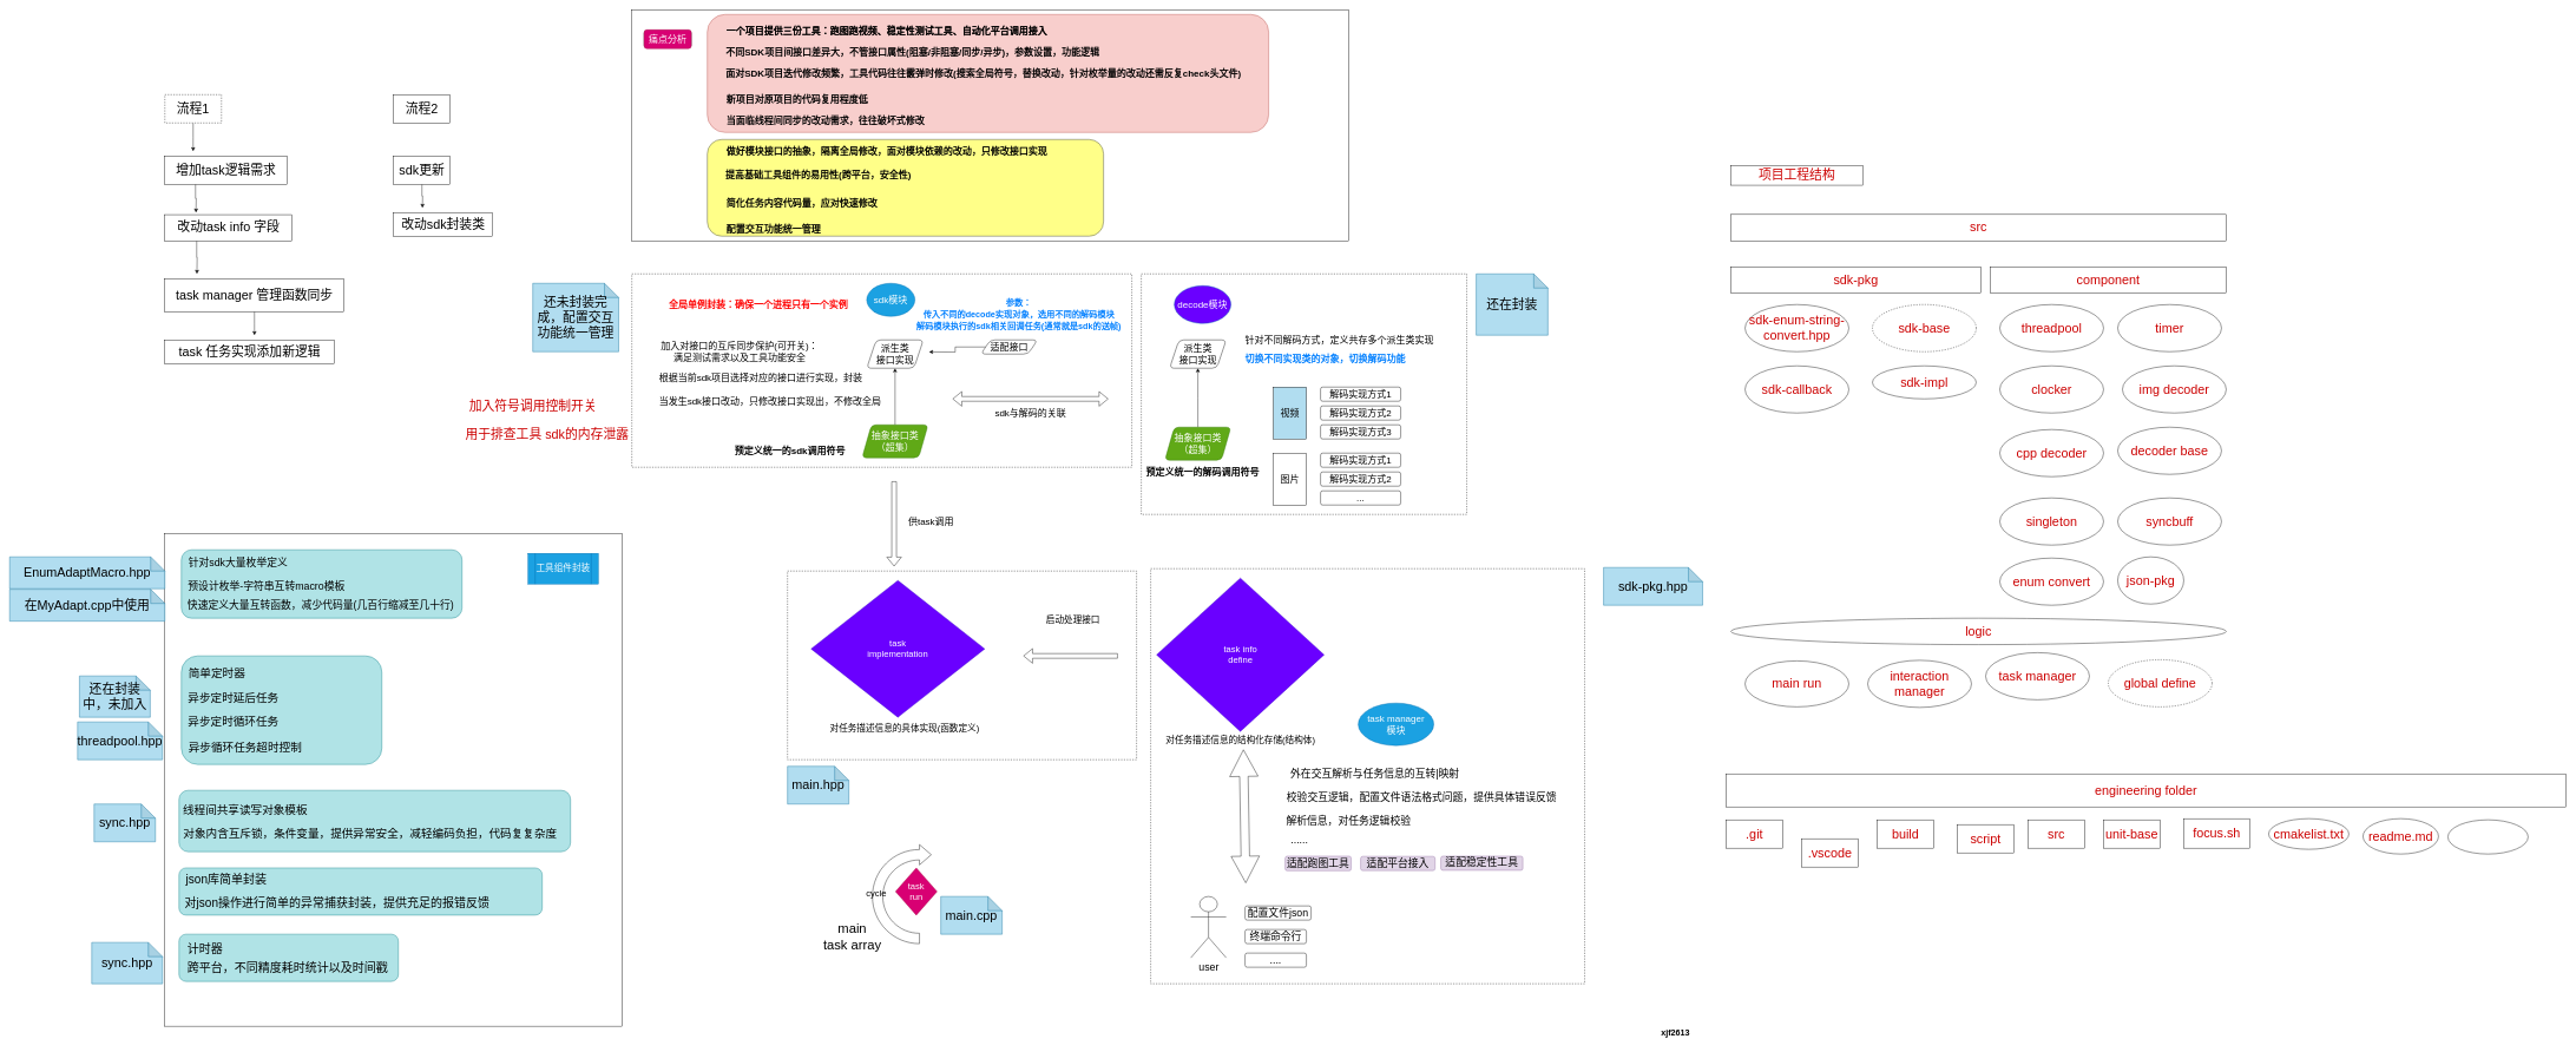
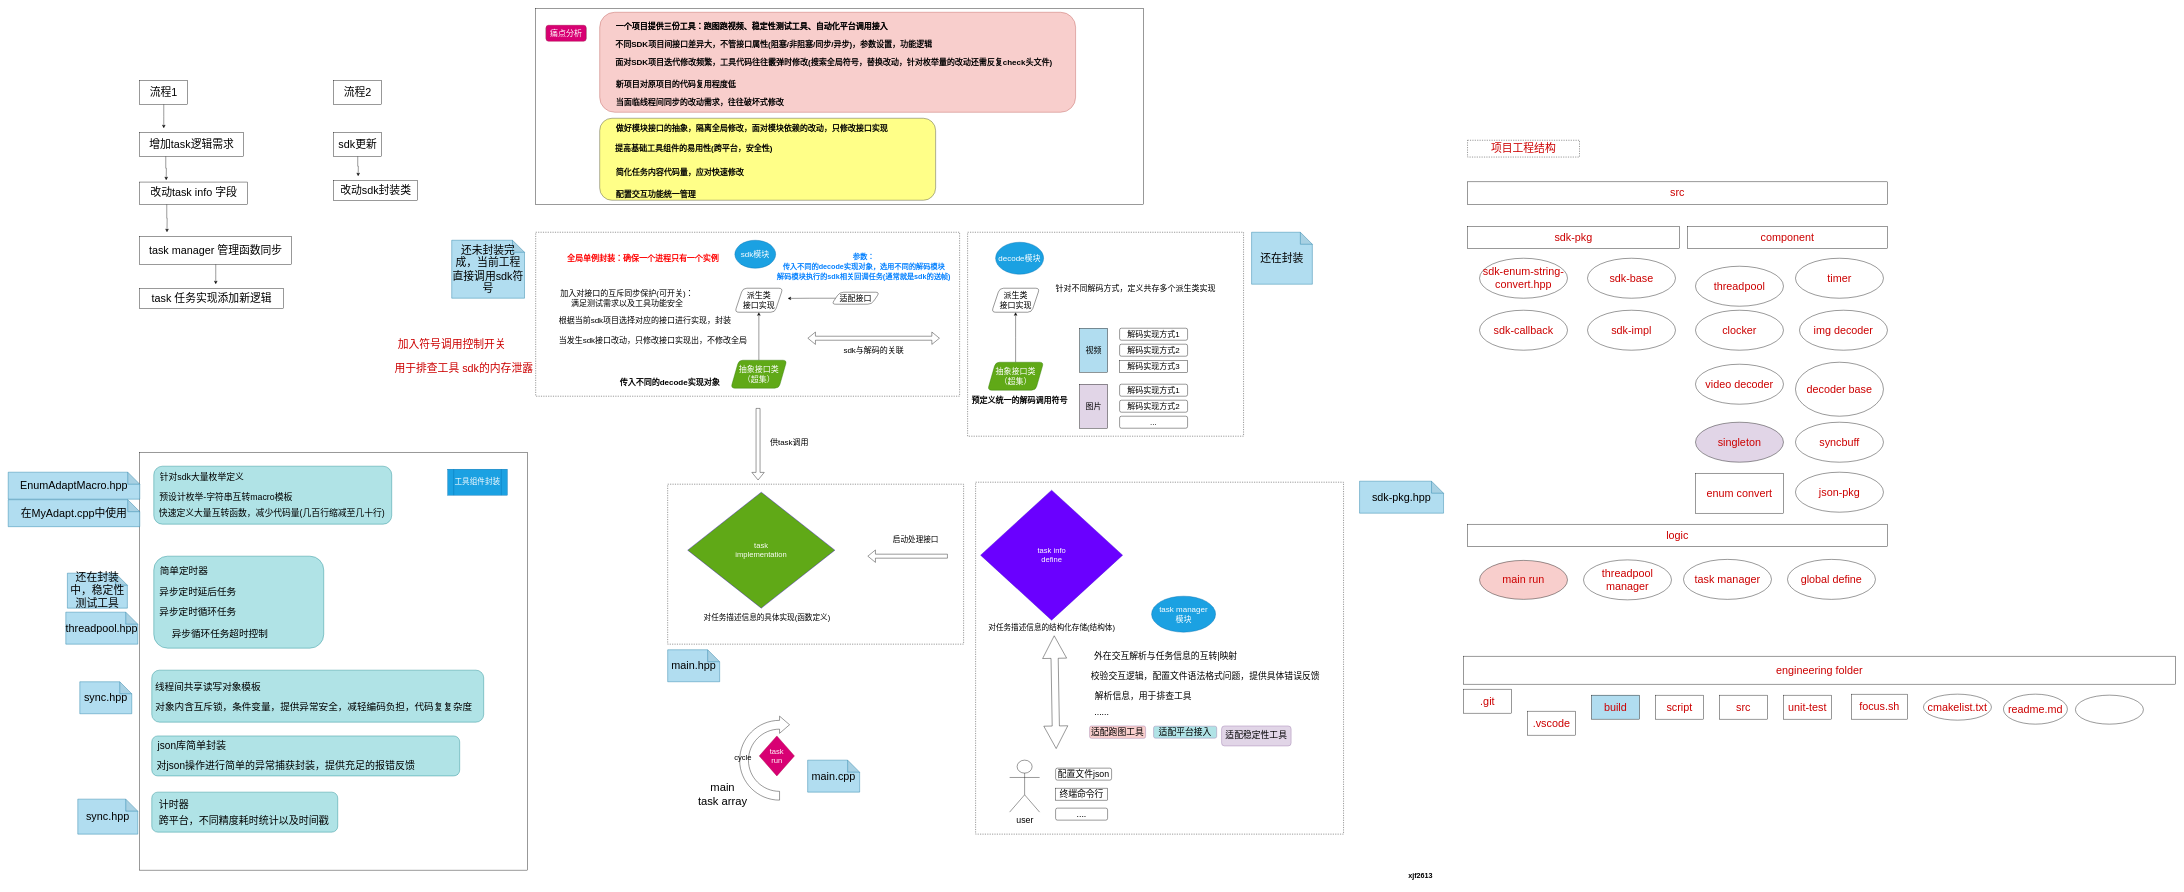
- <mxCell id="107" value="流程1" style="whiteSpace=wrap;html=1;fontSize=27;dashed=1;" parent="1" vertex="1"><mxGeometry x="349" y="200" width="120" height="60" as="geometry" /></mxCell>
+ <mxCell id="107" value="流程1" style="whiteSpace=wrap;html=1;fontSize=27;" parent="1" vertex="1"><mxGeometry x="349" y="200" width="120" height="60" as="geometry" /></mxCell>
- <mxCell id="121" value="项目工程结构" style="whiteSpace=wrap;html=1;fontSize=27;fontColor=#CC0000;" parent="1" vertex="1"><mxGeometry x="3669" y="350" width="280" height="42" as="geometry" /></mxCell>
+ <mxCell id="121" value="项目工程结构" style="whiteSpace=wrap;html=1;fontSize=27;fontColor=#CC0000;dashed=1;" parent="1" vertex="1"><mxGeometry x="3669" y="350" width="280" height="42" as="geometry" /></mxCell>
- <mxCell id="35" value="decode模块" style="ellipse;whiteSpace=wrap;html=1;rounded=1;fontSize=20;fillColor=#6a00ff;strokeColor=#006EAF;fontColor=#ffffff;" parent="1" vertex="1"><mxGeometry x="2489" y="605" width="120" height="80" as="geometry" /></mxCell>
+ <mxCell id="35" value="decode模块" style="ellipse;whiteSpace=wrap;html=1;rounded=1;fontSize=20;fillColor=#1ba1e2;strokeColor=#006EAF;fontColor=#ffffff;" parent="1" vertex="1"><mxGeometry x="2489" y="605" width="120" height="80" as="geometry" /></mxCell>
- <mxCell id="104" value="&lt;span style=&quot;font-size: 27px;&quot;&gt;还未封装完成，配置交互功能统一管理&lt;/span&gt;" style="shape=note;whiteSpace=wrap;html=1;backgroundOutline=1;darkOpacity=0.05;fontSize=23;fillColor=#b1ddf0;strokeColor=#10739e;" parent="1" vertex="1"><mxGeometry x="1129" y="600" width="182" height="145" as="geometry" /></mxCell>
+ <mxCell id="104" value="&lt;span style=&quot;font-size: 27px;&quot;&gt;还未封装完成，当前工程直接调用sdk符号&lt;/span&gt;" style="shape=note;whiteSpace=wrap;html=1;backgroundOutline=1;darkOpacity=0.05;fontSize=23;fillColor=#b1ddf0;strokeColor=#10739e;" parent="1" vertex="1"><mxGeometry x="1129" y="600" width="182" height="145" as="geometry" /></mxCell>
- <mxCell id="134" value="sdk-base" style="ellipse;whiteSpace=wrap;html=1;fontSize=27;fontColor=#CC0000;dashed=1;" parent="1" vertex="1"><mxGeometry x="3969" y="645" width="220" height="100" as="geometry" /></mxCell>
+ <mxCell id="134" value="sdk-base" style="ellipse;whiteSpace=wrap;html=1;fontSize=27;fontColor=#CC0000;" parent="1" vertex="1"><mxGeometry x="3969" y="645" width="220" height="100" as="geometry" /></mxCell>
- <mxCell id="125" value="threadpool" style="ellipse;whiteSpace=wrap;html=1;fontSize=27;fontColor=#CC0000;" parent="1" vertex="1"><mxGeometry x="4239" y="645" width="220" height="100" as="geometry" /></mxCell>
+ <mxCell id="125" value="threadpool" style="ellipse;whiteSpace=wrap;html=1;fontSize=27;fontColor=#CC0000;" parent="1" vertex="1"><mxGeometry x="4239" y="665" width="220" height="100" as="geometry" /></mxCell>
- <mxCell id="52" value="适配接口" style="shape=parallelogram;perimeter=parallelogramPerimeter;whiteSpace=wrap;html=1;fixedSize=1;rounded=1;fontSize=20;" parent="1" vertex="1"><mxGeometry x="2079" y="720" width="120" height="30" as="geometry" /></mxCell>
+ <mxCell id="52" value="适配接口" style="shape=parallelogram;perimeter=parallelogramPerimeter;whiteSpace=wrap;html=1;fixedSize=1;rounded=1;fontSize=20;" parent="1" vertex="1"><mxGeometry x="2079" y="730" width="120" height="30" as="geometry" /></mxCell>
- <mxCell id="48" value="&lt;b&gt;&lt;font color=&quot;#007fff&quot;&gt;切换不同实现类的对象，切换解码功能&lt;/font&gt;&lt;/b&gt;" style="text;html=1;align=center;verticalAlign=middle;resizable=0;points=[];autosize=1;strokeColor=none;fillColor=none;fontSize=20;rounded=1;arcSize=50;" parent="1" vertex="1"><mxGeometry x="2629" y="740" width="360" height="40" as="geometry" /></mxCell>
- <mxCell id="135" value="sdk-impl" style="ellipse;whiteSpace=wrap;html=1;fontSize=27;fontColor=#CC0000;" parent="1" vertex="1"><mxGeometry x="3969" y="775" width="220" height="70" as="geometry" /></mxCell>
+ <mxCell id="135" value="sdk-impl" style="ellipse;whiteSpace=wrap;html=1;fontSize=27;fontColor=#CC0000;" parent="1" vertex="1"><mxGeometry x="3969" y="775" width="220" height="100" as="geometry" /></mxCell>
- <mxCell id="43" value="解码实现方式3" style="whiteSpace=wrap;html=1;rounded=1;fontSize=20;" parent="1" vertex="1"><mxGeometry x="2799" y="900" width="170" height="30" as="geometry" /></mxCell>
+ <mxCell id="43" value="解码实现方式3" style="whiteSpace=wrap;html=1;fontSize=20;rounded=0;" parent="1" vertex="1"><mxGeometry x="2799" y="900" width="170" height="30" as="geometry" /></mxCell>
- <mxCell id="34" value="&lt;b&gt;预定义统一的sdk调用符号&lt;/b&gt;" style="text;html=1;align=center;verticalAlign=middle;resizable=0;points=[];autosize=1;strokeColor=none;fillColor=none;fontSize=20;rounded=1;" parent="1" vertex="1"><mxGeometry x="1544" y="935" width="260" height="40" as="geometry" /></mxCell>
+ <mxCell id="34" value="&lt;b&gt;传入不同的decode实现对象&lt;/b&gt;" style="text;html=1;align=center;verticalAlign=middle;resizable=0;points=[];autosize=1;strokeColor=none;fillColor=none;fontSize=20;rounded=1;" parent="1" vertex="1"><mxGeometry x="1544" y="935" width="260" height="40" as="geometry" /></mxCell>
- <mxCell id="130" value="decoder base" style="ellipse;whiteSpace=wrap;html=1;fontSize=27;fontColor=#CC0000;" parent="1" vertex="1"><mxGeometry x="4489" y="905" width="220" height="100" as="geometry" /></mxCell>
+ <mxCell id="130" value="decoder base" style="ellipse;whiteSpace=wrap;html=1;fontSize=27;fontColor=#CC0000;" parent="1" vertex="1"><mxGeometry x="4489" y="905" width="220" height="135" as="geometry" /></mxCell>
- <mxCell id="129" value="cpp decoder" style="ellipse;whiteSpace=wrap;html=1;fontSize=27;fontColor=#CC0000;" parent="1" vertex="1"><mxGeometry x="4239" y="910" width="220" height="100" as="geometry" /></mxCell>
+ <mxCell id="129" value="video decoder" style="ellipse;whiteSpace=wrap;html=1;fontSize=27;fontColor=#CC0000;" parent="1" vertex="1"><mxGeometry x="4239" y="910" width="220" height="100" as="geometry" /></mxCell>
- <mxCell id="41" value="图片" style="rounded=0;whiteSpace=wrap;html=1;fontSize=20;" parent="1" vertex="1"><mxGeometry x="2699" y="960" width="70" height="110" as="geometry" /></mxCell>
+ <mxCell id="41" value="图片" style="rounded=0;whiteSpace=wrap;html=1;fontSize=20;fillColor=#e1d5e7;" parent="1" vertex="1"><mxGeometry x="2699" y="960" width="70" height="110" as="geometry" /></mxCell>
- <mxCell id="131" value="singleton" style="ellipse;whiteSpace=wrap;html=1;fontSize=27;fontColor=#CC0000;" parent="1" vertex="1"><mxGeometry x="4239" y="1055" width="220" height="100" as="geometry" /></mxCell>
+ <mxCell id="131" value="singleton" style="ellipse;whiteSpace=wrap;html=1;fontSize=27;fontColor=#CC0000;fillColor=#e1d5e7;" parent="1" vertex="1"><mxGeometry x="4239" y="1055" width="220" height="100" as="geometry" /></mxCell>
- <mxCell id="138" value="json-pkg" style="ellipse;whiteSpace=wrap;html=1;fontSize=27;fontColor=#CC0000;" parent="1" vertex="1"><mxGeometry x="4489" y="1180" width="140" height="100" as="geometry" /></mxCell>
+ <mxCell id="138" value="json-pkg" style="ellipse;whiteSpace=wrap;html=1;fontSize=27;fontColor=#CC0000;" parent="1" vertex="1"><mxGeometry x="4489" y="1180" width="220" height="100" as="geometry" /></mxCell>
- <mxCell id="137" value="enum convert" style="ellipse;whiteSpace=wrap;html=1;fontSize=27;fontColor=#CC0000;" parent="1" vertex="1"><mxGeometry x="4239" y="1182.5" width="220" height="100" as="geometry" /></mxCell>
+ <mxCell id="137" value="enum convert" style="whiteSpace=wrap;html=1;fontSize=27;fontColor=#CC0000;rounded=0;" parent="1" vertex="1"><mxGeometry x="4239" y="1182.5" width="220" height="100" as="geometry" /></mxCell>
- <mxCell id="61" value="启动处理接口" style="text;html=1;align=center;verticalAlign=middle;resizable=0;points=[];autosize=1;strokeColor=none;fillColor=none;fontSize=19;" parent="1" vertex="1"><mxGeometry x="2204" y="1295" width="140" height="40" as="geometry" /></mxCell>
+ <mxCell id="61" value="启动处理接口" style="text;html=1;align=center;verticalAlign=middle;resizable=0;points=[];autosize=1;strokeColor=none;fillColor=none;fontSize=19;" parent="1" vertex="1"><mxGeometry x="2219" y="1330" width="140" height="40" as="geometry" /></mxCell>
- <mxCell id="140" value="logic" style="ellipse;whiteSpace=wrap;html=1;fontSize=27;fontColor=#CC0000;" parent="1" vertex="1"><mxGeometry x="3669" y="1310" width="1050" height="56" as="geometry" /></mxCell>
+ <mxCell id="140" value="logic" style="whiteSpace=wrap;html=1;fontSize=27;fontColor=#CC0000;" parent="1" vertex="1"><mxGeometry x="3669" y="1310" width="1050" height="56" as="geometry" /></mxCell>
- <mxCell id="57" value="task&lt;br&gt;implementation" style="rhombus;whiteSpace=wrap;html=1;fontSize=19;fillColor=#6a00ff;fontColor=#ffffff;strokeColor=#3700CC;" parent="1" vertex="1"><mxGeometry x="1719" y="1230" width="368" height="290" as="geometry" /></mxCell>
+ <mxCell id="57" value="task&lt;br&gt;implementation" style="rhombus;whiteSpace=wrap;html=1;fontSize=19;fillColor=#60a917;fontColor=#ffffff;strokeColor=#3700CC;" parent="1" vertex="1"><mxGeometry x="1719" y="1230" width="368" height="290" as="geometry" /></mxCell>
- <mxCell id="142" value="task manager" style="ellipse;whiteSpace=wrap;html=1;fontSize=27;fontColor=#CC0000;" parent="1" vertex="1"><mxGeometry x="4209" y="1383" width="220" height="100" as="geometry" /></mxCell>
+ <mxCell id="142" value="task manager" style="ellipse;whiteSpace=wrap;html=1;fontSize=27;fontColor=#CC0000;" parent="1" vertex="1"><mxGeometry x="4209" y="1398" width="220" height="100" as="geometry" /></mxCell>
- <mxCell id="133" value="global define" style="ellipse;whiteSpace=wrap;html=1;fontSize=27;fontColor=#CC0000;dashed=1;" parent="1" vertex="1"><mxGeometry x="4469" y="1398" width="220" height="100" as="geometry" /></mxCell>
+ <mxCell id="133" value="global define" style="ellipse;whiteSpace=wrap;html=1;fontSize=27;fontColor=#CC0000;" parent="1" vertex="1"><mxGeometry x="4469" y="1398" width="220" height="100" as="geometry" /></mxCell>
- <mxCell id="143" value="main run" style="ellipse;whiteSpace=wrap;html=1;fontSize=27;fontColor=#CC0000;" parent="1" vertex="1"><mxGeometry x="3699" y="1400.5" width="220" height="97.5" as="geometry" /></mxCell>
+ <mxCell id="143" value="main run" style="ellipse;whiteSpace=wrap;html=1;fontSize=27;fontColor=#CC0000;fillColor=#f8cecc;" parent="1" vertex="1"><mxGeometry x="3699" y="1400.5" width="220" height="97.5" as="geometry" /></mxCell>
- <mxCell id="141" value="interaction manager" style="ellipse;whiteSpace=wrap;html=1;fontSize=27;fontColor=#CC0000;" parent="1" vertex="1"><mxGeometry x="3959" y="1399.25" width="220" height="100" as="geometry" /></mxCell>
+ <mxCell id="141" value="threadpool manager" style="ellipse;whiteSpace=wrap;html=1;fontSize=27;fontColor=#CC0000;" parent="1" vertex="1"><mxGeometry x="3959" y="1399.25" width="220" height="100" as="geometry" /></mxCell>
- <mxCell id="100" value="&lt;span style=&quot;font-size: 27px;&quot;&gt;还在封装中，未加入&lt;/span&gt;" style="shape=note;whiteSpace=wrap;html=1;backgroundOutline=1;darkOpacity=0.05;fontSize=23;fillColor=#b1ddf0;strokeColor=#10739e;" parent="1" vertex="1"><mxGeometry x="168" y="1432.5" width="150" height="87.5" as="geometry" /></mxCell>
+ <mxCell id="100" value="&lt;span style=&quot;font-size: 27px;&quot;&gt;还在封装中，稳定性测试工具&lt;/span&gt;" style="shape=note;whiteSpace=wrap;html=1;backgroundOutline=1;darkOpacity=0.05;fontSize=23;fillColor=#b1ddf0;strokeColor=#10739e;" parent="1" vertex="1"><mxGeometry x="168" y="1432.5" width="150" height="87.5" as="geometry" /></mxCell>
- <mxCell id="89" value="异步循环任务超时控制" style="text;html=1;align=center;verticalAlign=middle;resizable=0;points=[];autosize=1;strokeColor=none;fillColor=none;fontSize=24;" parent="1" vertex="1"><mxGeometry x="389" y="1565" width="260" height="40" as="geometry" /></mxCell>
+ <mxCell id="89" value="异步循环任务超时控制" style="text;html=1;align=center;verticalAlign=middle;resizable=0;points=[];autosize=1;strokeColor=none;fillColor=none;fontSize=24;" parent="1" vertex="1"><mxGeometry x="419" y="1565" width="260" height="40" as="geometry" /></mxCell>
- <mxCell id="74" value="解析信息，对任务逻辑校验" style="text;html=1;align=center;verticalAlign=middle;resizable=0;points=[];autosize=1;strokeColor=none;fillColor=none;fontSize=22;" parent="1" vertex="1"><mxGeometry x="2712.9" y="1720" width="290" height="40" as="geometry" /></mxCell>
+ <mxCell id="74" value="解析信息，用于排查工具" style="text;html=1;align=center;verticalAlign=middle;resizable=0;points=[];autosize=1;strokeColor=none;fillColor=none;fontSize=22;" parent="1" vertex="1"><mxGeometry x="2712.9" y="1720" width="290" height="40" as="geometry" /></mxCell>
- <mxCell id="146" value=".git" style="whiteSpace=wrap;html=1;fontSize=27;fontColor=#CC0000;" parent="1" vertex="1"><mxGeometry x="3659" y="1737.5" width="120" height="60" as="geometry" /></mxCell>
+ <mxCell id="146" value=".git" style="whiteSpace=wrap;html=1;fontSize=27;fontColor=#CC0000;" parent="1" vertex="1"><mxGeometry x="3659" y="1722.5" width="120" height="60" as="geometry" /></mxCell>
- <mxCell id="148" value="build" style="whiteSpace=wrap;html=1;fontSize=27;fontColor=#CC0000;" parent="1" vertex="1"><mxGeometry x="3979" y="1737.5" width="120" height="60" as="geometry" /></mxCell>
+ <mxCell id="148" value="build" style="whiteSpace=wrap;html=1;fontSize=27;fontColor=#CC0000;fillColor=#b1ddf0;" parent="1" vertex="1"><mxGeometry x="3979" y="1737.5" width="120" height="60" as="geometry" /></mxCell>
- <mxCell id="151" value="unit-base" style="whiteSpace=wrap;html=1;fontSize=27;fontColor=#CC0000;" parent="1" vertex="1"><mxGeometry x="4459" y="1737.5" width="120" height="60" as="geometry" /></mxCell>
+ <mxCell id="151" value="unit-test" style="whiteSpace=wrap;html=1;fontSize=27;fontColor=#CC0000;" parent="1" vertex="1"><mxGeometry x="4459" y="1737.5" width="120" height="60" as="geometry" /></mxCell>
- <mxCell id="149" value="script" style="whiteSpace=wrap;html=1;fontSize=27;fontColor=#CC0000;" parent="1" vertex="1"><mxGeometry x="4149" y="1747.5" width="120" height="60" as="geometry" /></mxCell>
+ <mxCell id="149" value="script" style="whiteSpace=wrap;html=1;fontSize=27;fontColor=#CC0000;" parent="1" vertex="1"><mxGeometry x="4139" y="1737.5" width="120" height="60" as="geometry" /></mxCell>
- <mxCell id="82" value="适配跑图工具" style="rounded=1;whiteSpace=wrap;html=1;fontSize=22;fillColor=#e1d5e7;strokeColor=#9673a6;" parent="1" vertex="1"><mxGeometry x="2724" y="1814.49" width="140" height="31.01" as="geometry" /></mxCell>
+ <mxCell id="82" value="适配跑图工具" style="rounded=1;whiteSpace=wrap;html=1;fontSize=22;fillColor=#f8cecc;strokeColor=#9673a6;" parent="1" vertex="1"><mxGeometry x="2724" y="1814.49" width="140" height="31.01" as="geometry" /></mxCell>
- <mxCell id="83" value="适配平台接入" style="rounded=1;whiteSpace=wrap;html=1;fontSize=22;fillColor=#e1d5e7;strokeColor=#9673a6;" parent="1" vertex="1"><mxGeometry x="2884" y="1814.99" width="157.8" height="30" as="geometry" /></mxCell>
+ <mxCell id="83" value="适配平台接入" style="rounded=1;whiteSpace=wrap;html=1;fontSize=22;fillColor=#b0e3e6;strokeColor=#9673a6;" parent="1" vertex="1"><mxGeometry x="2884" y="1814.99" width="157.8" height="30" as="geometry" /></mxCell>
- <mxCell id="84" value="适配稳定性工具" style="rounded=1;whiteSpace=wrap;html=1;fontSize=22;fillColor=#e1d5e7;strokeColor=#9673a6;" parent="1" vertex="1"><mxGeometry x="3054" y="1814.49" width="173.9" height="30" as="geometry" /></mxCell>
+ <mxCell id="84" value="适配稳定性工具" style="rounded=1;whiteSpace=wrap;html=1;fontSize=22;fillColor=#e1d5e7;strokeColor=#9673a6;" parent="1" vertex="1"><mxGeometry x="3054" y="1814.49" width="173.9" height="50" as="geometry" /></mxCell>
- <mxCell id="95" value="&lt;font style=&quot;font-size: 27px;&quot;&gt;main.cpp&lt;/font&gt;" style="shape=note;whiteSpace=wrap;html=1;backgroundOutline=1;darkOpacity=0.05;fontSize=23;fillColor=#b1ddf0;strokeColor=#10739e;" parent="1" vertex="1"><mxGeometry x="1994" y="1900" width="130" height="80" as="geometry" /></mxCell>
+ <mxCell id="95" value="&lt;font style=&quot;font-size: 27px;&quot;&gt;main.cpp&lt;/font&gt;" style="shape=note;whiteSpace=wrap;html=1;backgroundOutline=1;darkOpacity=0.05;fontSize=23;fillColor=#b1ddf0;strokeColor=#10739e;" parent="1" vertex="1"><mxGeometry x="2019" y="1900" width="130" height="80" as="geometry" /></mxCell>
- <mxCell id="69" value="终端命令行" style="rounded=1;whiteSpace=wrap;html=1;fontSize=22;" parent="1" vertex="1"><mxGeometry x="2639" y="1970" width="130" height="30" as="geometry" /></mxCell>
+ <mxCell id="69" value="终端命令行" style="whiteSpace=wrap;html=1;fontSize=22;rounded=0;" parent="1" vertex="1"><mxGeometry x="2639" y="1970" width="130" height="30" as="geometry" /></mxCell>
